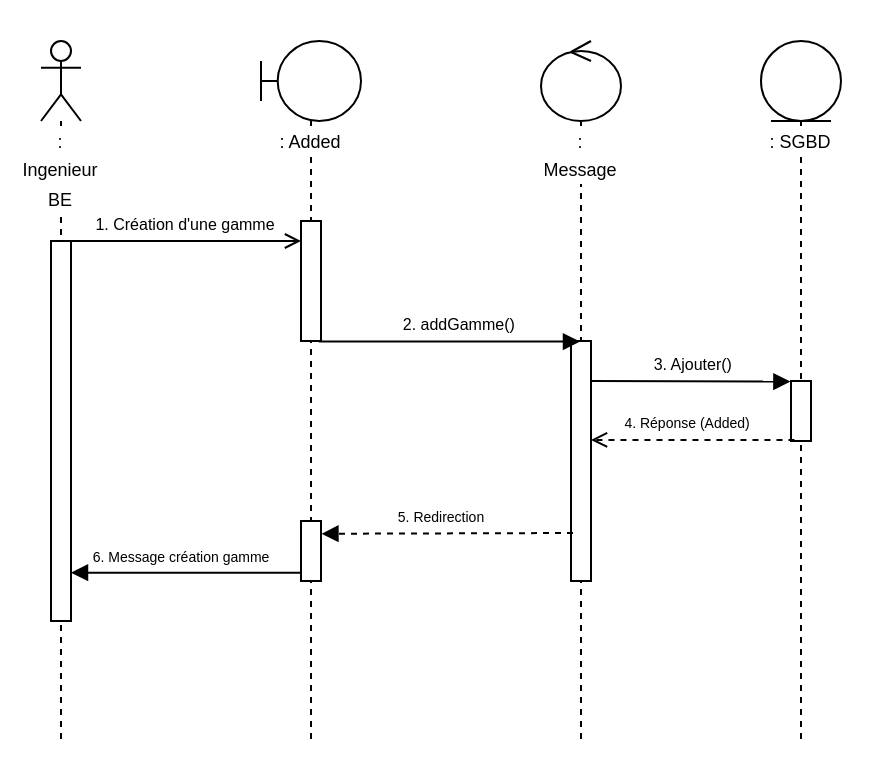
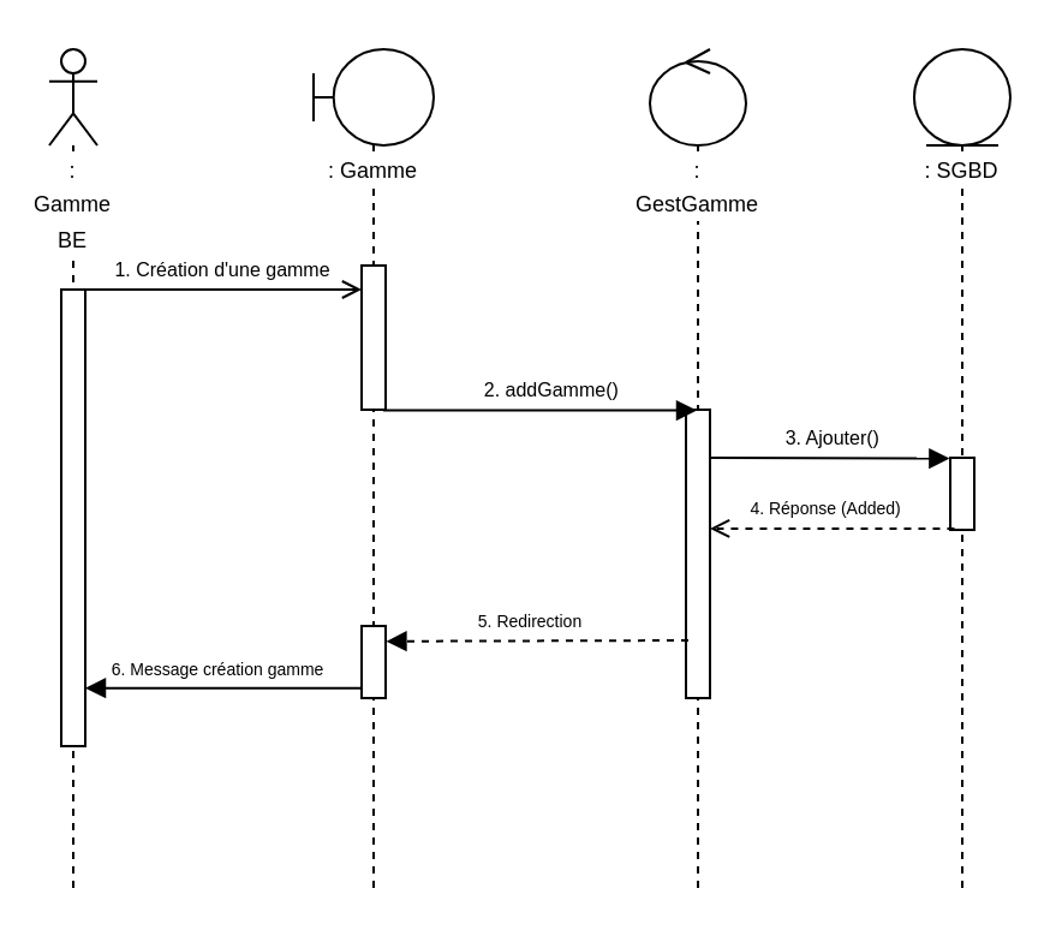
- <mxCell id="4" value="&lt;font style=&quot;font-size: 9px&quot;&gt;: Added&lt;/font&gt;" style="shape=umlLifeline;participant=umlBoundary;perimeter=lifelinePerimeter;whiteSpace=wrap;html=1;container=1;collapsible=0;recursiveResize=0;verticalAlign=top;spacingTop=36;labelBackgroundColor=#ffffff;outlineConnect=0;" parent="1" vertex="1"><mxGeometry x="130" y="20" width="50" height="350" as="geometry" /></mxCell>
+ <mxCell id="4" value="&lt;font style=&quot;font-size: 9px&quot;&gt;: Gamme&lt;/font&gt;" style="shape=umlLifeline;participant=umlBoundary;perimeter=lifelinePerimeter;whiteSpace=wrap;html=1;container=1;collapsible=0;recursiveResize=0;verticalAlign=top;spacingTop=36;labelBackgroundColor=#ffffff;outlineConnect=0;" parent="1" vertex="1"><mxGeometry x="130" y="20" width="50" height="350" as="geometry" /></mxCell>
- <mxCell id="8" value="&lt;font style=&quot;font-size: 9px&quot;&gt;: Message&lt;/font&gt;" style="shape=umlLifeline;participant=umlControl;perimeter=lifelinePerimeter;whiteSpace=wrap;html=1;container=1;collapsible=0;recursiveResize=0;verticalAlign=top;spacingTop=36;labelBackgroundColor=#ffffff;outlineConnect=0;" parent="1" vertex="1"><mxGeometry x="270" y="20" width="40" height="350" as="geometry" /></mxCell>
+ <mxCell id="8" value="&lt;font style=&quot;font-size: 9px&quot;&gt;: GestGamme&lt;/font&gt;" style="shape=umlLifeline;participant=umlControl;perimeter=lifelinePerimeter;whiteSpace=wrap;html=1;container=1;collapsible=0;recursiveResize=0;verticalAlign=top;spacingTop=36;labelBackgroundColor=#ffffff;outlineConnect=0;" parent="1" vertex="1"><mxGeometry x="270" y="20" width="40" height="350" as="geometry" /></mxCell>
- <mxCell id="2" value="&lt;font style=&quot;font-size: 9px&quot;&gt;: Ingenieur BE&lt;/font&gt;" style="shape=umlLifeline;participant=umlActor;perimeter=lifelinePerimeter;whiteSpace=wrap;html=1;container=1;collapsible=0;recursiveResize=0;verticalAlign=top;spacingTop=36;labelBackgroundColor=#ffffff;outlineConnect=0;" parent="1" vertex="1"><mxGeometry x="20" y="20" width="20" height="350" as="geometry" /></mxCell>
+ <mxCell id="2" value="&lt;font style=&quot;font-size: 9px&quot;&gt;: Gamme BE&lt;/font&gt;" style="shape=umlLifeline;participant=umlActor;perimeter=lifelinePerimeter;whiteSpace=wrap;html=1;container=1;collapsible=0;recursiveResize=0;verticalAlign=top;spacingTop=36;labelBackgroundColor=#ffffff;outlineConnect=0;" parent="1" vertex="1"><mxGeometry x="20" y="20" width="20" height="350" as="geometry" /></mxCell>
